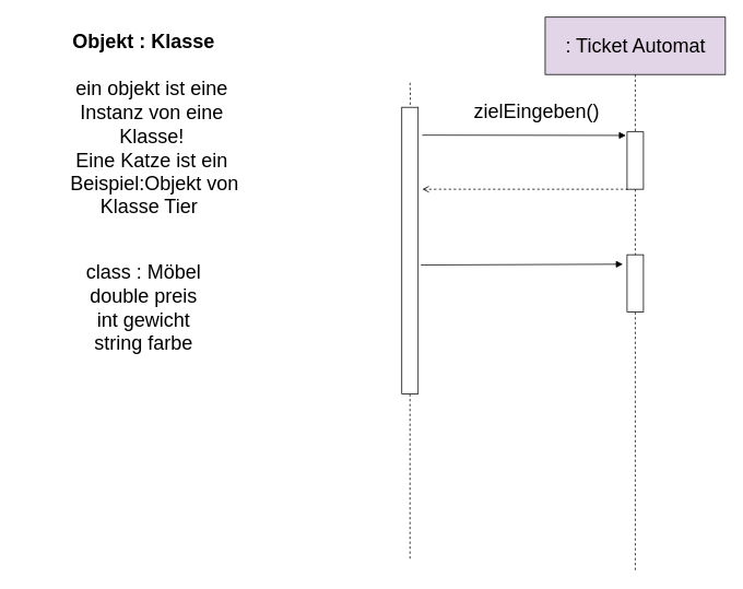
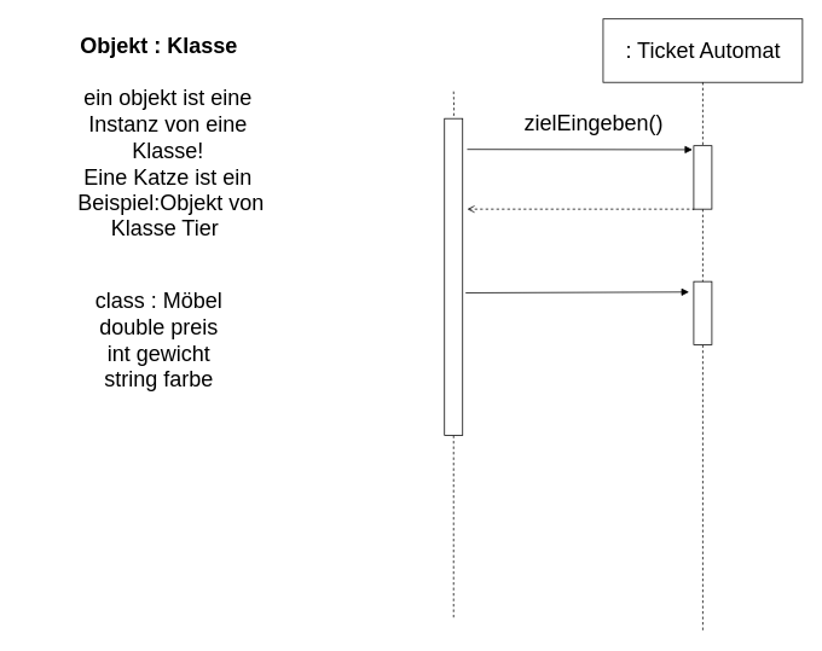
- <mxCell id="3" value=": Ticket Automat" style="html=1;fontSize=24;fillColor=#e1d5e7;" vertex="1" parent="1"><mxGeometry x="665" y="20" width="220" height="70" as="geometry" /></mxCell>
+ <mxCell id="3" value=": Ticket Automat" style="html=1;fontSize=24;" vertex="1" parent="1"><mxGeometry x="665" y="20" width="220" height="70" as="geometry" /></mxCell>
